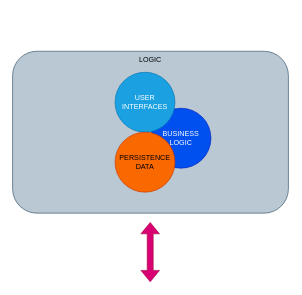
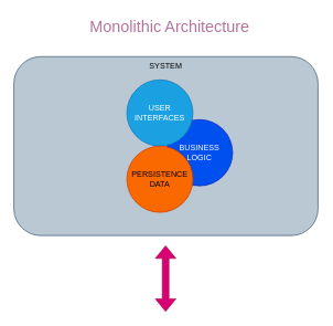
+ <mxCell id="7" value="Monolithic Architecture" style="text;html=1;strokeColor=none;fillColor=none;align=center;verticalAlign=middle;whiteSpace=wrap;rounded=0;fontSize=24;fontColor=#B5739D;" vertex="1" parent="1"><mxGeometry x="131" y="20" width="250" height="40" as="geometry" /></mxCell>
- <mxCell id="2" value="&lt;div&gt;LOGIC&lt;/div&gt;" style="rounded=1;whiteSpace=wrap;html=1;fillColor=#bac8d3;strokeColor=#23445d;align=center;verticalAlign=top;" vertex="1" parent="1"><mxGeometry x="20.18" y="85" width="460" height="270" as="geometry" /></mxCell>
+ <mxCell id="2" value="&lt;div&gt;SYSTEM&lt;/div&gt;" style="rounded=1;whiteSpace=wrap;html=1;fillColor=#bac8d3;strokeColor=#23445d;align=center;verticalAlign=top;" vertex="1" parent="1"><mxGeometry x="20.18" y="85" width="460" height="270" as="geometry" /></mxCell>
